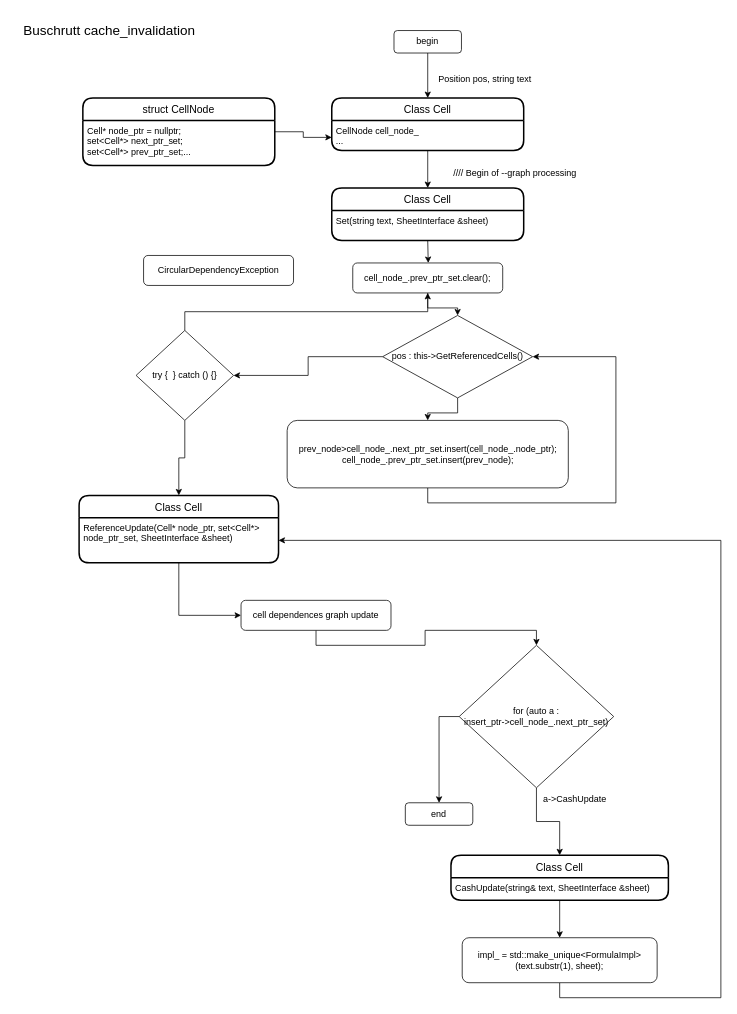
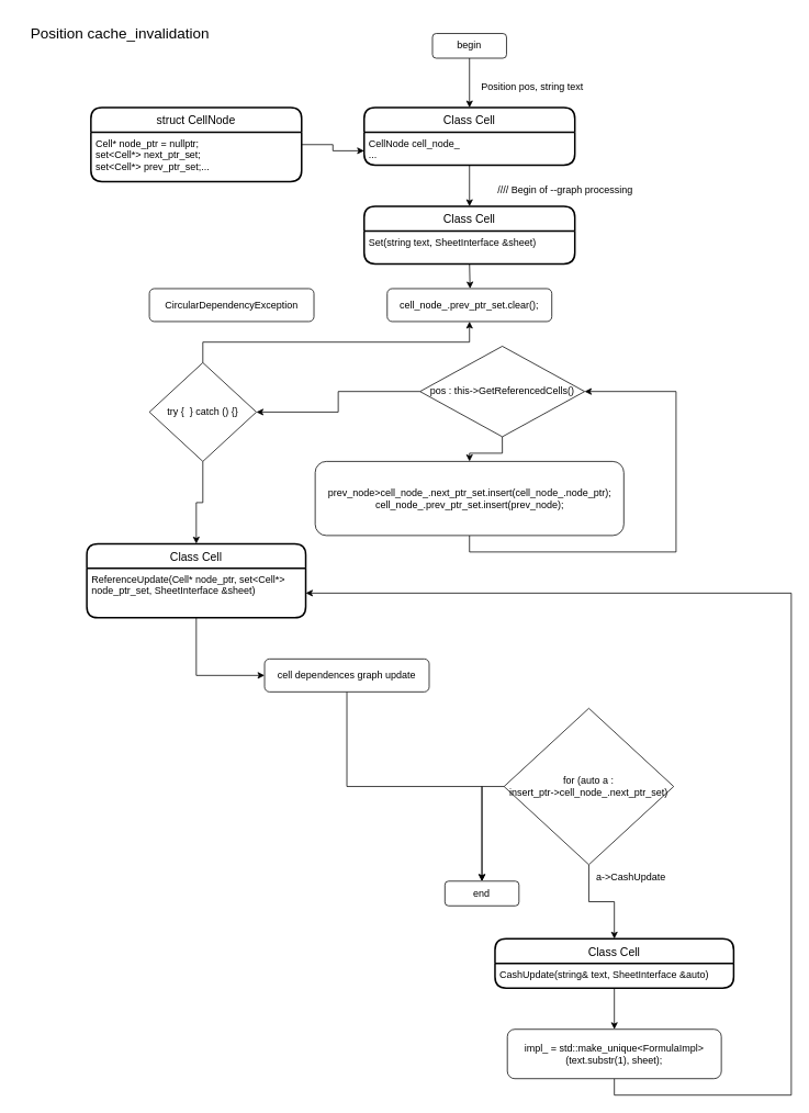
- <mxCell id="4" value="&lt;font style=&quot;font-size: 18px;&quot;&gt;Buschrutt cache_invalidation&lt;/font&gt;" style="text;html=1;align=center;verticalAlign=middle;resizable=0;points=[];autosize=1;strokeColor=none;fillColor=none;" vertex="1" parent="1"><mxGeometry x="20" y="20" width="250" height="40" as="geometry" /></mxCell>
+ <mxCell id="4" value="&lt;font style=&quot;font-size: 18px;&quot;&gt;Position cache_invalidation&lt;/font&gt;" style="text;html=1;align=center;verticalAlign=middle;resizable=0;points=[];autosize=1;strokeColor=none;fillColor=none;" vertex="1" parent="1"><mxGeometry x="20" y="20" width="250" height="40" as="geometry" /></mxCell>
- <mxCell id="27" value="CircularDependencyException" style="rounded=1;whiteSpace=wrap;html=1;" vertex="1" parent="1"><mxGeometry x="191" y="340" width="200" height="40" as="geometry" /></mxCell>
+ <mxCell id="27" value="CircularDependencyException" style="rounded=1;whiteSpace=wrap;html=1;" vertex="1" parent="1"><mxGeometry x="181" y="350" width="200" height="40" as="geometry" /></mxCell>
- <mxCell id="17" style="edgeStyle=orthogonalEdgeStyle;rounded=0;orthogonalLoop=1;jettySize=auto;html=1;exitX=0.5;exitY=1;exitDx=0;exitDy=0;entryX=0.5;entryY=0;entryDx=0;entryDy=0;fontSize=12;" edge="1" parent="1" source="18" target="21"><mxGeometry relative="1" as="geometry" /></mxCell>
- <mxCell id="31" style="edgeStyle=orthogonalEdgeStyle;rounded=0;orthogonalLoop=1;jettySize=auto;html=1;exitX=0.5;exitY=1;exitDx=0;exitDy=0;entryX=0.5;entryY=0;entryDx=0;entryDy=0;fontSize=12;" edge="1" parent="1" source="32" target="35"><mxGeometry relative="1" as="geometry" /></mxCell>
+ <mxCell id="31" style="edgeStyle=orthogonalEdgeStyle;rounded=0;orthogonalLoop=1;jettySize=auto;html=1;exitX=0.5;exitY=1;exitDx=0;exitDy=0;fontSize=12;" edge="1" parent="1" source="32" target="8"><mxGeometry relative="1" as="geometry" /></mxCell>
- <mxCell id="37" value="CashUpdate(string&amp; text, SheetInterface &amp;sheet)" style="align=left;strokeColor=none;fillColor=none;spacingLeft=4;fontSize=12;verticalAlign=top;resizable=0;rotatable=0;part=1;" vertex="1" parent="36"><mxGeometry y="30" width="290" height="30" as="geometry" /></mxCell>
+ <mxCell id="37" value="CashUpdate(string&amp; text, SheetInterface &amp;auto)" style="align=left;strokeColor=none;fillColor=none;spacingLeft=4;fontSize=12;verticalAlign=top;resizable=0;rotatable=0;part=1;" vertex="1" parent="36"><mxGeometry y="30" width="290" height="30" as="geometry" /></mxCell>
